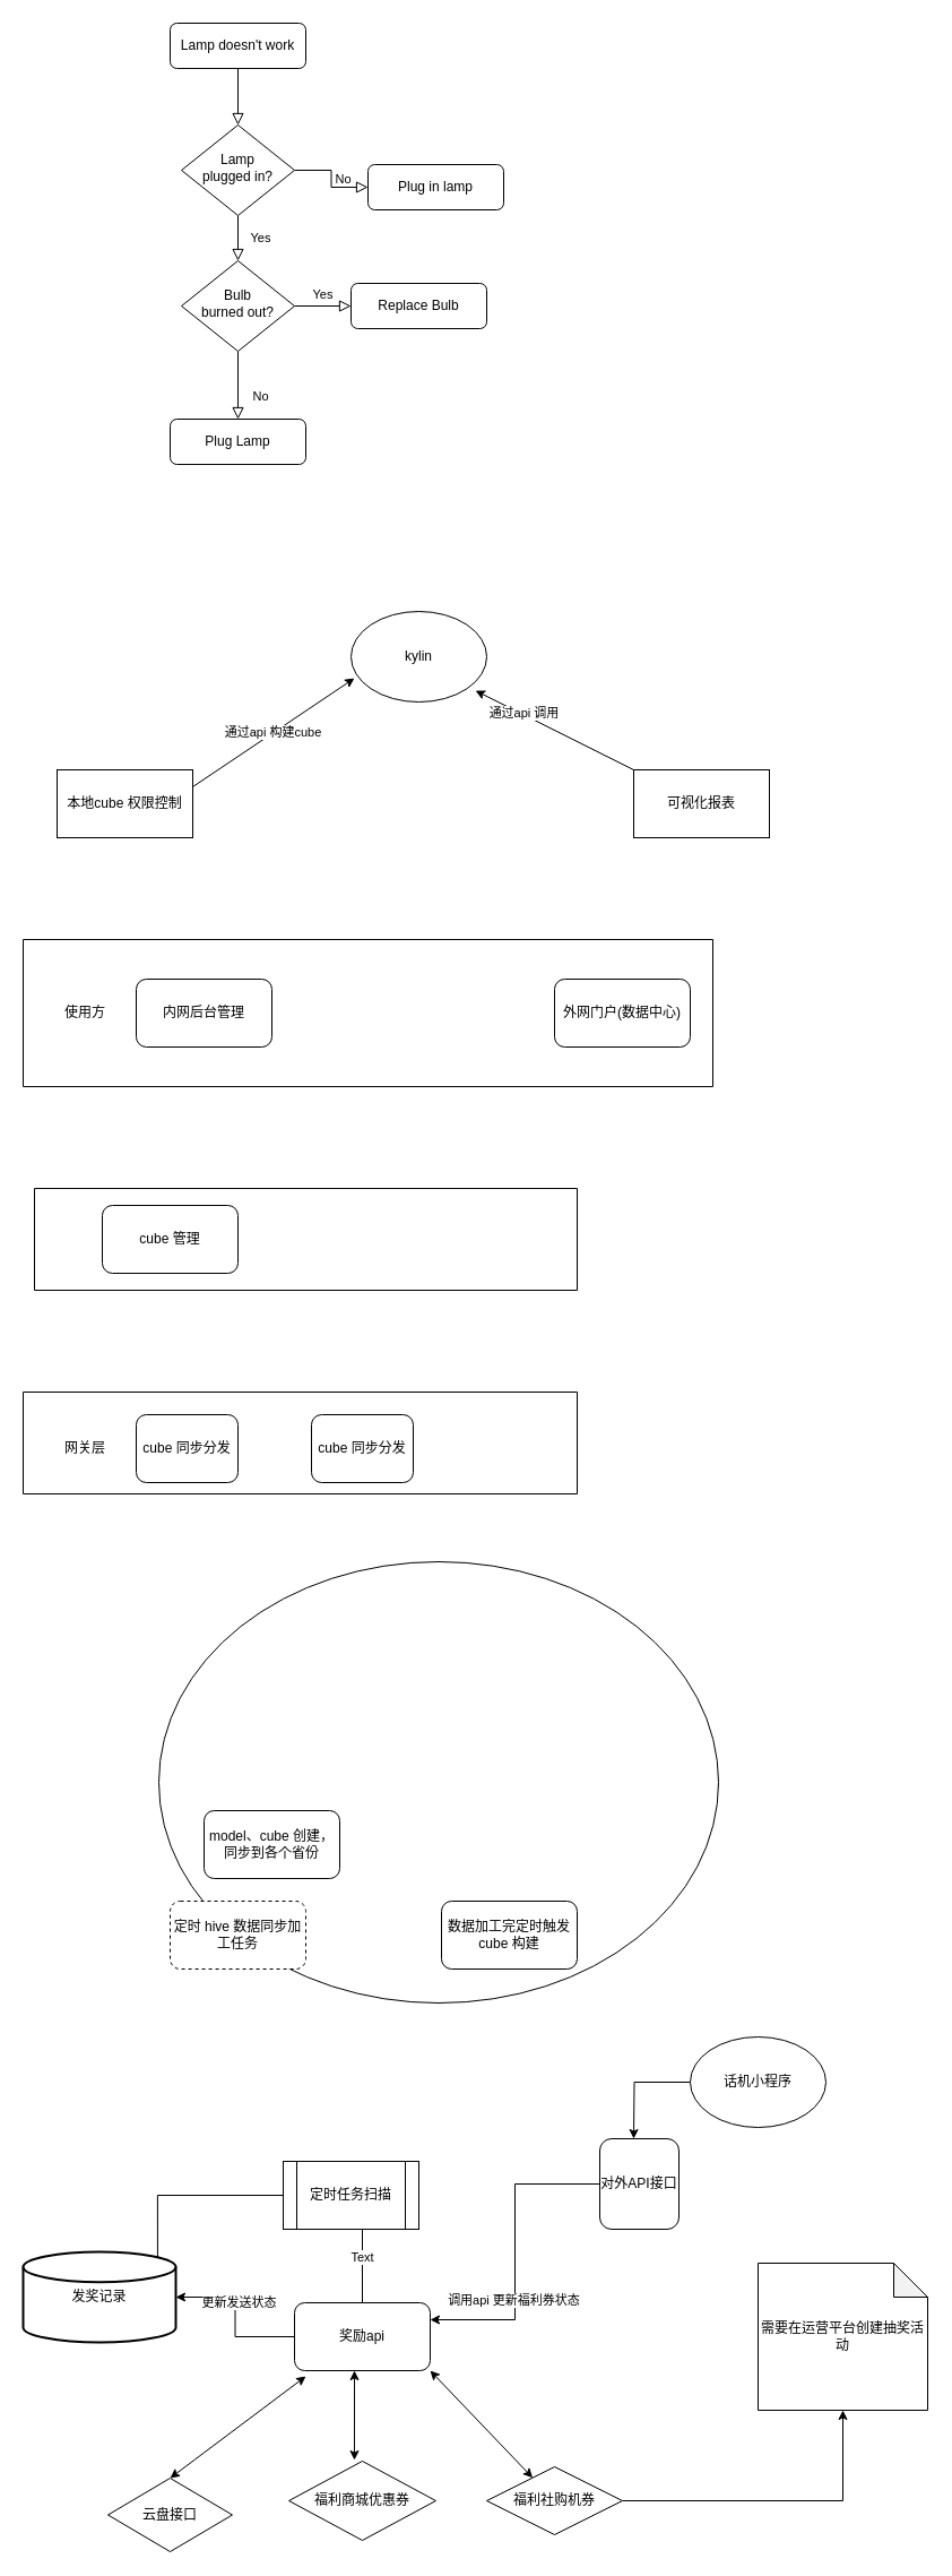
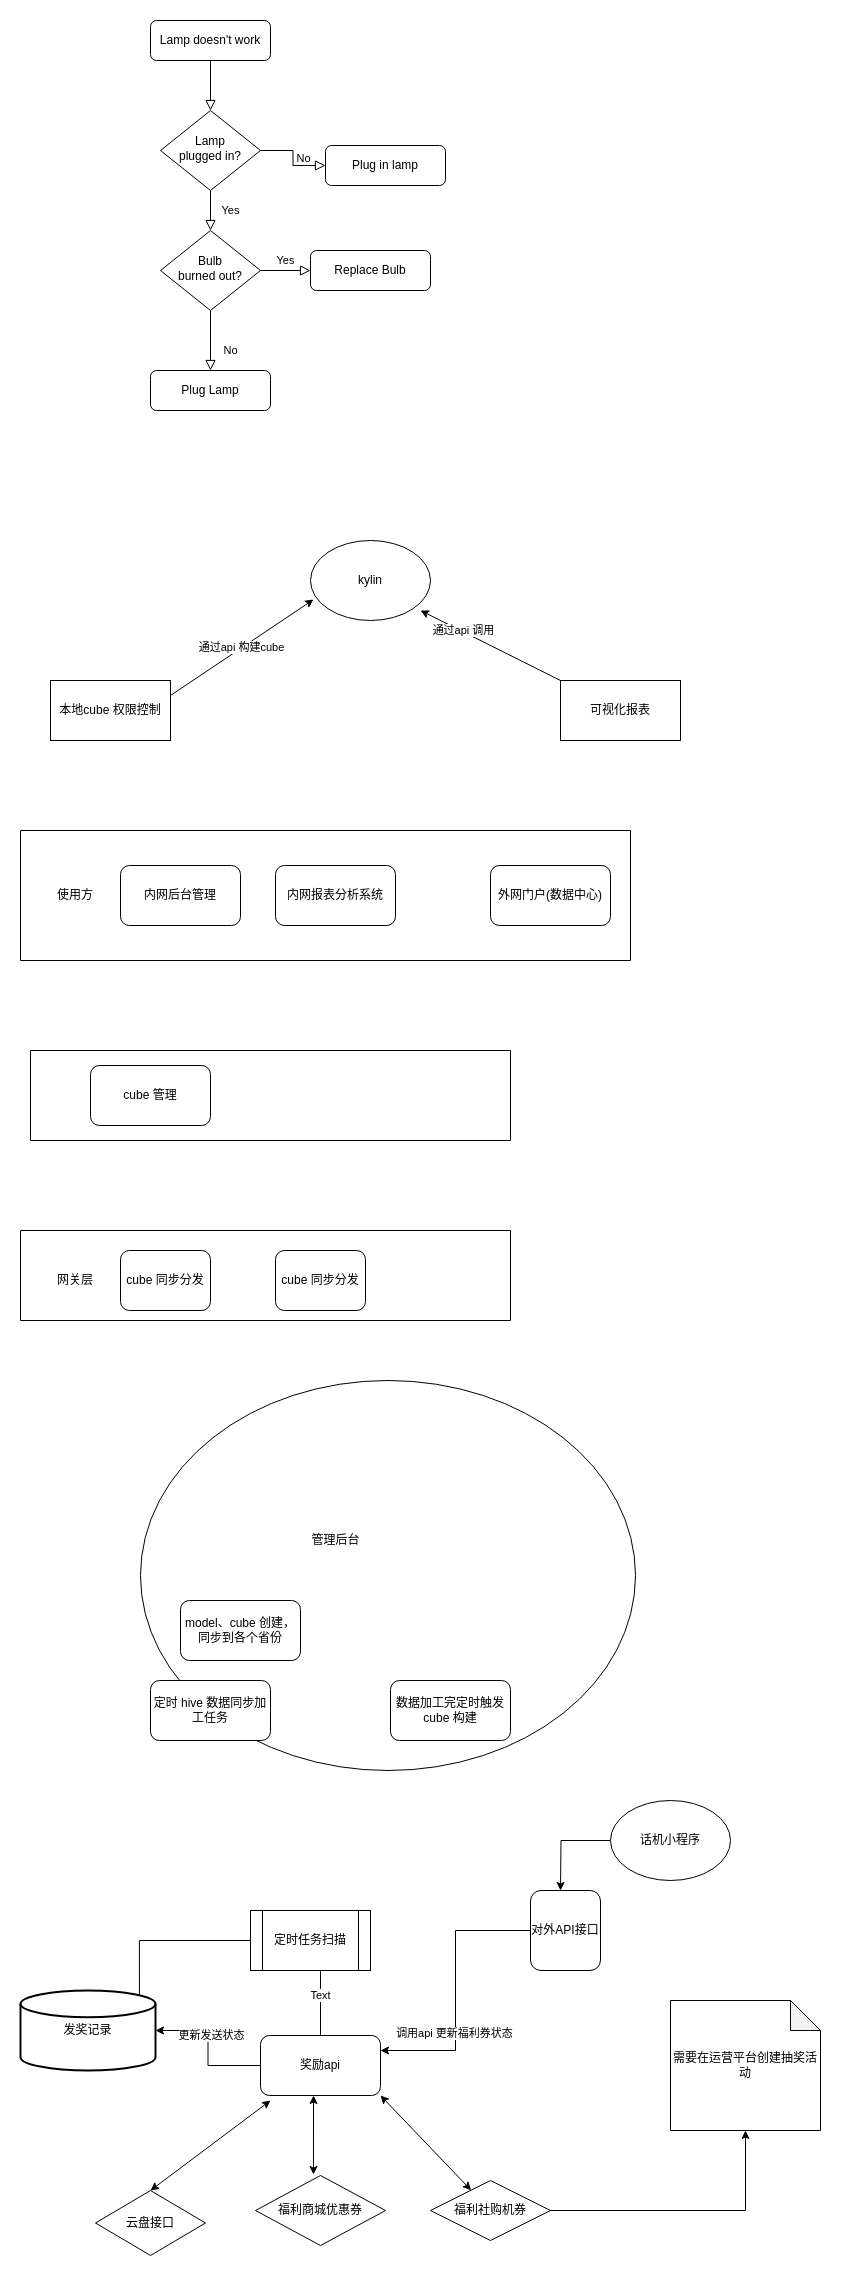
+ <mxCell id="22" value="内网报表分析系统" style="rounded=1;whiteSpace=wrap;html=1;" parent="1" vertex="1"><mxGeometry x="275" y="865" width="120" height="60" as="geometry" /></mxCell>
+ <mxCell id="32" value="管理后台" style="text;html=1;strokeColor=none;fillColor=none;align=center;verticalAlign=middle;whiteSpace=wrap;rounded=0;" parent="1" vertex="1"><mxGeometry x="282.5" y="1530" width="105" height="20" as="geometry" /></mxCell>
- <mxCell id="33" value="定时 hive 数据同步加工任务" style="rounded=1;whiteSpace=wrap;html=1;dashed=1;" parent="1" vertex="1"><mxGeometry x="150" y="1680" width="120" height="60" as="geometry" /></mxCell>
+ <mxCell id="33" value="定时 hive 数据同步加工任务" style="rounded=1;whiteSpace=wrap;html=1;" parent="1" vertex="1"><mxGeometry x="150" y="1680" width="120" height="60" as="geometry" /></mxCell>
